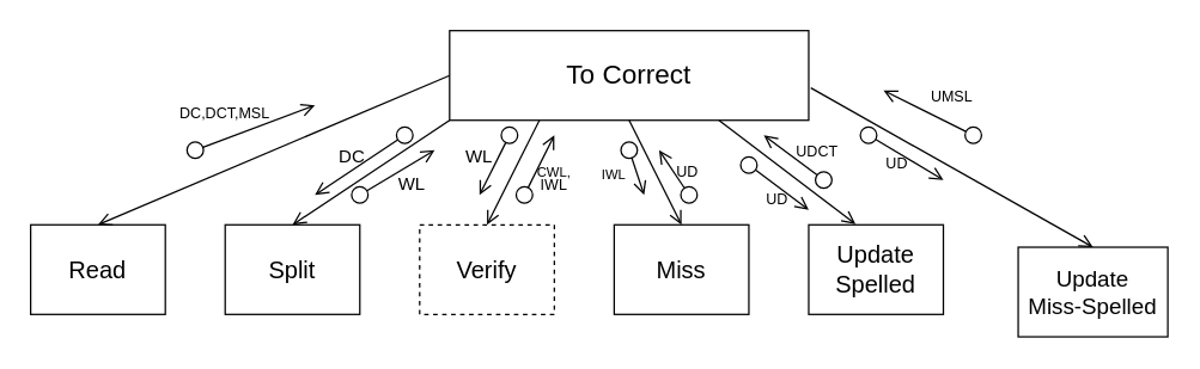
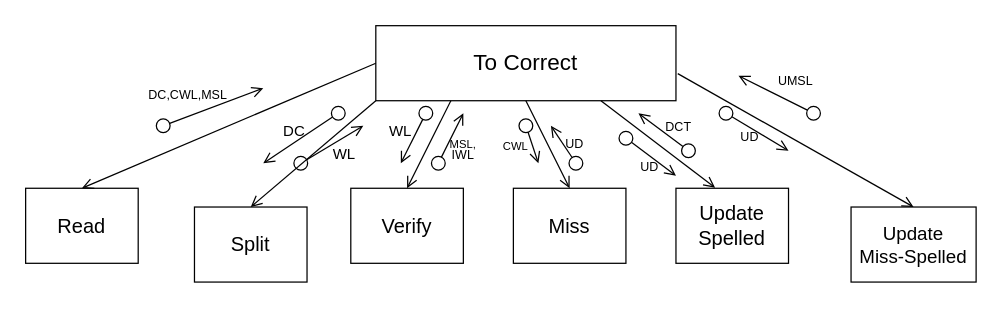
- <mxCell id="16" value="&lt;font style=&quot;font-size: 10px;&quot;&gt;DC,DCT,MSL&lt;/font&gt;" style="text;html=1;align=center;verticalAlign=middle;whiteSpace=wrap;rounded=0;" vertex="1" parent="1"><mxGeometry x="120" y="60" width="60" height="30" as="geometry" /></mxCell>
+ <mxCell id="16" value="&lt;font style=&quot;font-size: 10px;&quot;&gt;DC,CWL,MSL&lt;/font&gt;" style="text;html=1;align=center;verticalAlign=middle;whiteSpace=wrap;rounded=0;" vertex="1" parent="1"><mxGeometry x="120" y="60" width="60" height="30" as="geometry" /></mxCell>
- <mxCell id="37" value="&lt;font size=&quot;1&quot;&gt;UDCT&lt;/font&gt;" style="text;html=1;align=left;verticalAlign=middle;whiteSpace=wrap;rounded=0;" vertex="1" parent="1"><mxGeometry x="530" y="97.5" width="30" height="7.5" as="geometry" /></mxCell>
+ <mxCell id="37" value="&lt;font size=&quot;1&quot;&gt;DCT&lt;/font&gt;" style="text;html=1;align=left;verticalAlign=middle;whiteSpace=wrap;rounded=0;" vertex="1" parent="1"><mxGeometry x="530" y="97.5" width="30" height="7.5" as="geometry" /></mxCell>
- <mxCell id="24" value="&lt;font style=&quot;font-size: 9px;&quot;&gt;CWL,&lt;/font&gt;" style="text;html=1;align=center;verticalAlign=middle;whiteSpace=wrap;rounded=0;" vertex="1" parent="1"><mxGeometry x="360" y="107.5" width="20" height="12.5" as="geometry" /></mxCell>
+ <mxCell id="24" value="&lt;font style=&quot;font-size: 9px;&quot;&gt;MSL,&lt;/font&gt;" style="text;html=1;align=center;verticalAlign=middle;whiteSpace=wrap;rounded=0;" vertex="1" parent="1"><mxGeometry x="360" y="107.5" width="20" height="12.5" as="geometry" /></mxCell>
- <mxCell id="27" value="&lt;font style=&quot;font-size: 9px;&quot;&gt;IWL&lt;/font&gt;" style="text;html=1;align=left;verticalAlign=middle;whiteSpace=wrap;rounded=0;" vertex="1" parent="1"><mxGeometry x="400" y="112.5" width="20" height="7.5" as="geometry" /></mxCell>
+ <mxCell id="27" value="&lt;font style=&quot;font-size: 9px;&quot;&gt;CWL&lt;/font&gt;" style="text;html=1;align=left;verticalAlign=middle;whiteSpace=wrap;rounded=0;" vertex="1" parent="1"><mxGeometry x="400" y="112.5" width="20" height="7.5" as="geometry" /></mxCell>
- <mxCell id="3" value="&lt;span style=&quot;font-size: 16px;&quot;&gt;Split&lt;/span&gt;" style="rounded=0;whiteSpace=wrap;html=1;fillColor=none;" vertex="1" parent="1"><mxGeometry x="150" y="150" width="90" height="60" as="geometry" /></mxCell>
+ <mxCell id="3" value="&lt;span style=&quot;font-size: 16px;&quot;&gt;Split&lt;/span&gt;" style="rounded=0;whiteSpace=wrap;html=1;fillColor=none;" vertex="1" parent="1"><mxGeometry x="155" y="165" width="90" height="60" as="geometry" /></mxCell>
- <mxCell id="5" value="&lt;span style=&quot;font-size: 16px;&quot;&gt;Verify&lt;/span&gt;" style="rounded=0;whiteSpace=wrap;html=1;fillColor=none;dashed=1;" vertex="1" parent="1"><mxGeometry x="280" y="150" width="90" height="60" as="geometry" /></mxCell>
+ <mxCell id="5" value="&lt;span style=&quot;font-size: 16px;&quot;&gt;Verify&lt;/span&gt;" style="rounded=0;whiteSpace=wrap;html=1;fillColor=none;" vertex="1" parent="1"><mxGeometry x="280" y="150" width="90" height="60" as="geometry" /></mxCell>
